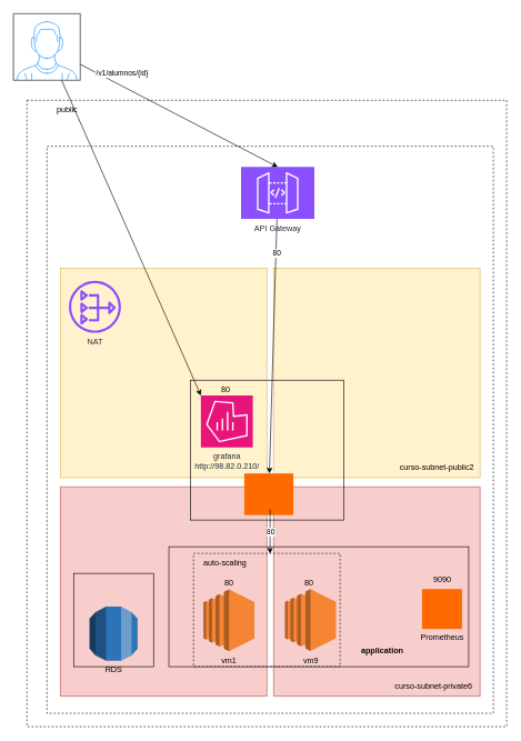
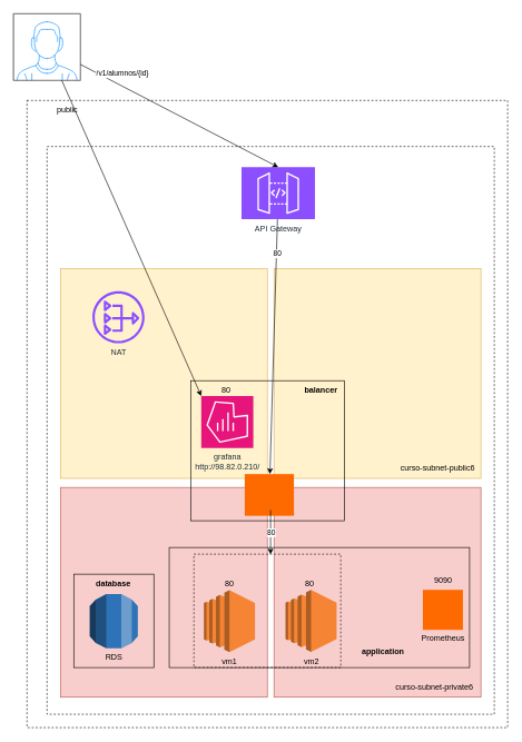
- <mxCell id="22" value="NAT" style="sketch=0;outlineConnect=0;fontColor=#232F3E;gradientColor=none;fillColor=#8C4FFF;strokeColor=none;dashed=0;verticalLabelPosition=bottom;verticalAlign=top;align=center;html=1;fontSize=12;fontStyle=0;aspect=fixed;pointerEvents=1;shape=mxgraph.aws4.nat_gateway;" vertex="1" parent="1"><mxGeometry x="103" y="420.9" width="78" height="78" as="geometry" /></mxCell>
+ <mxCell id="22" value="NAT" style="sketch=0;outlineConnect=0;fontColor=#232F3E;gradientColor=none;fillColor=#8C4FFF;strokeColor=none;dashed=0;verticalLabelPosition=bottom;verticalAlign=top;align=center;html=1;fontSize=12;fontStyle=0;aspect=fixed;pointerEvents=1;shape=mxgraph.aws4.nat_gateway;" vertex="1" parent="1"><mxGeometry x="138" y="435.9" width="78" height="78" as="geometry" /></mxCell>
+ <mxCell id="18" value="balancer" style="text;html=1;align=center;verticalAlign=middle;resizable=0;points=[];autosize=1;strokeColor=none;fillColor=none;shadow=0;fontStyle=1" vertex="1" parent="1"><mxGeometry x="445.42" y="570" width="70" height="30" as="geometry" /></mxCell>
- <mxCell id="9" value="curso-subnet-public2" style="text;html=1;align=center;verticalAlign=middle;resizable=0;points=[];autosize=1;strokeColor=none;fillColor=none;" vertex="1" parent="1"><mxGeometry x="590" y="686.45" width="130" height="30" as="geometry" /></mxCell>
+ <mxCell id="9" value="curso-subnet-public6" style="text;html=1;align=center;verticalAlign=middle;resizable=0;points=[];autosize=1;strokeColor=none;fillColor=none;" vertex="1" parent="1"><mxGeometry x="590" y="686.45" width="130" height="30" as="geometry" /></mxCell>
- <mxCell id="38" value="auto-scaling" style="text;html=1;align=center;verticalAlign=middle;resizable=0;points=[];autosize=1;strokeColor=none;fillColor=none;" vertex="1" parent="1"><mxGeometry x="292" y="830" width="90" height="30" as="geometry" /></mxCell>
+ <mxCell id="12" value="database" style="text;html=1;align=center;verticalAlign=middle;resizable=0;points=[];autosize=1;strokeColor=none;fillColor=none;fontStyle=1" vertex="1" parent="1"><mxGeometry x="134" y="860" width="70" height="30" as="geometry" /></mxCell>
- <mxCell id="10" value="RDS" style="outlineConnect=0;dashed=0;verticalLabelPosition=bottom;verticalAlign=top;align=center;html=1;shape=mxgraph.aws3.rds;fillColor=#2E73B8;gradientColor=none;" vertex="1" parent="1"><mxGeometry x="134" y="910" width="72" height="81" as="geometry" /></mxCell>
+ <mxCell id="10" value="RDS" style="outlineConnect=0;dashed=0;verticalLabelPosition=bottom;verticalAlign=top;align=center;html=1;shape=mxgraph.aws3.rds;fillColor=#2E73B8;gradientColor=none;" vertex="1" parent="1"><mxGeometry x="134" y="890" width="72" height="81" as="geometry" /></mxCell>
- <mxCell id="35" value="vm9" style="outlineConnect=0;dashed=0;verticalLabelPosition=bottom;verticalAlign=top;align=center;html=1;shape=mxgraph.aws3.ec2;fillColor=#F58534;gradientColor=none;" vertex="1" parent="1"><mxGeometry x="427.3" y="883.5" width="76.5" height="93" as="geometry" /></mxCell>
+ <mxCell id="35" value="vm2" style="outlineConnect=0;dashed=0;verticalLabelPosition=bottom;verticalAlign=top;align=center;html=1;shape=mxgraph.aws3.ec2;fillColor=#F58534;gradientColor=none;" vertex="1" parent="1"><mxGeometry x="427.3" y="883.5" width="76.5" height="93" as="geometry" /></mxCell>
